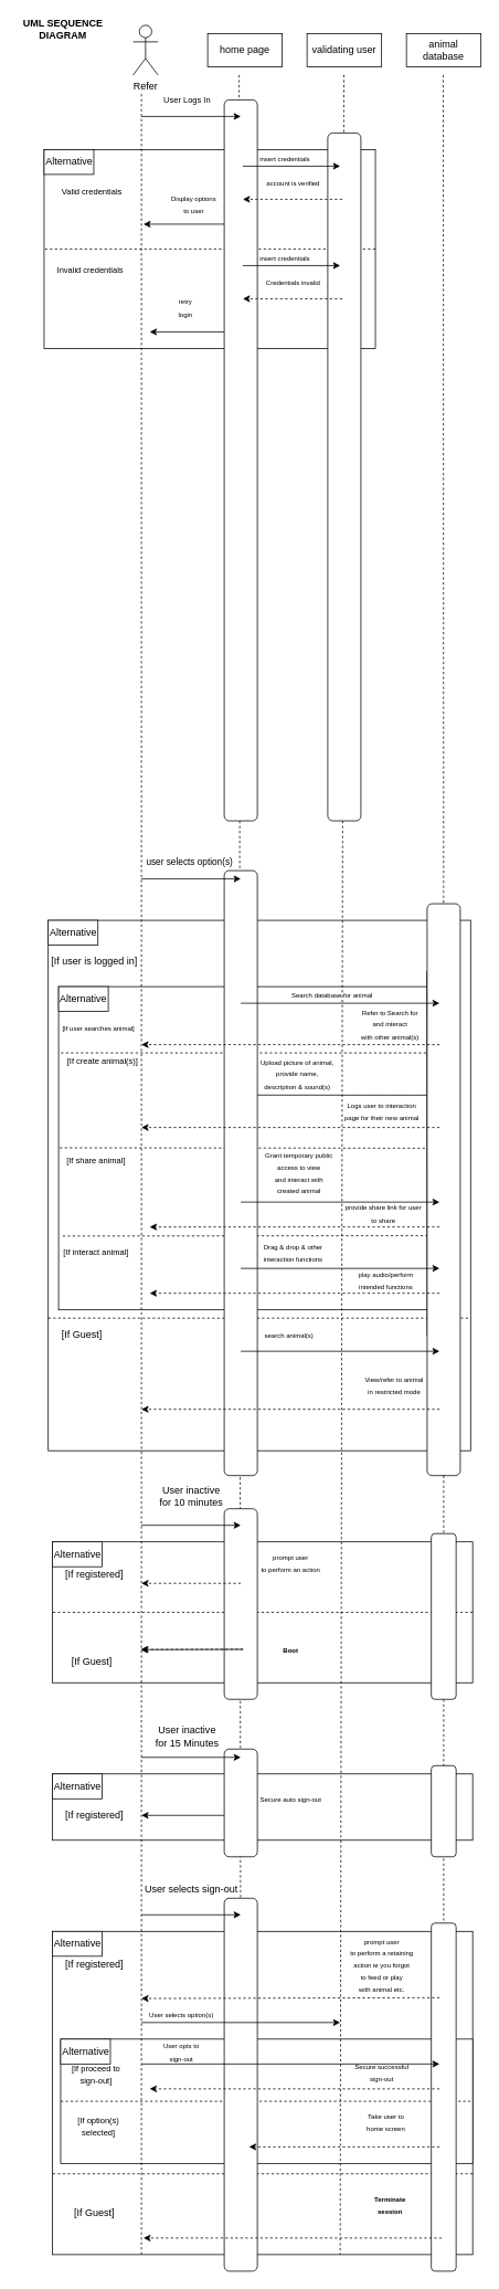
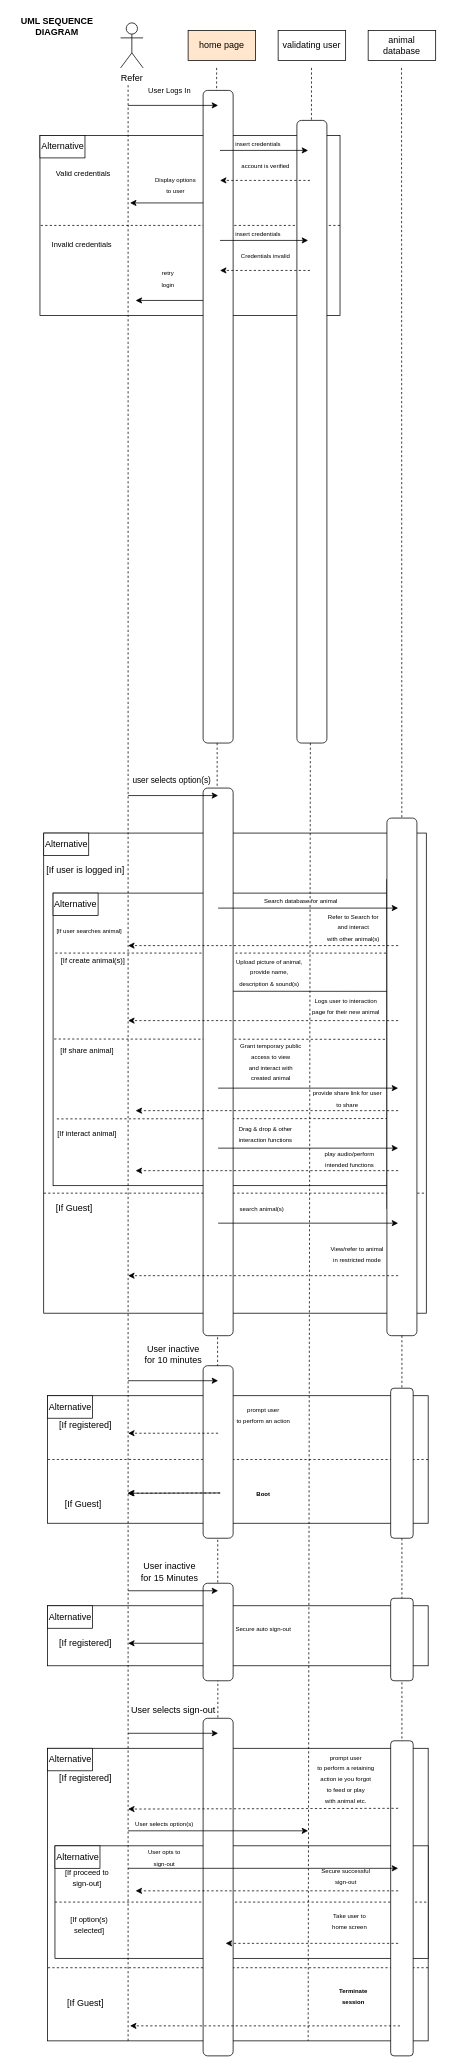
- <mxCell id="21" value="home page" style="rounded=0;whiteSpace=wrap;html=1;" parent="1" vertex="1"><mxGeometry x="250" y="40" width="90" height="40" as="geometry" /></mxCell>
+ <mxCell id="21" value="home page" style="rounded=0;whiteSpace=wrap;html=1;fillColor=#ffe6cc;" parent="1" vertex="1"><mxGeometry x="250" y="40" width="90" height="40" as="geometry" /></mxCell>
